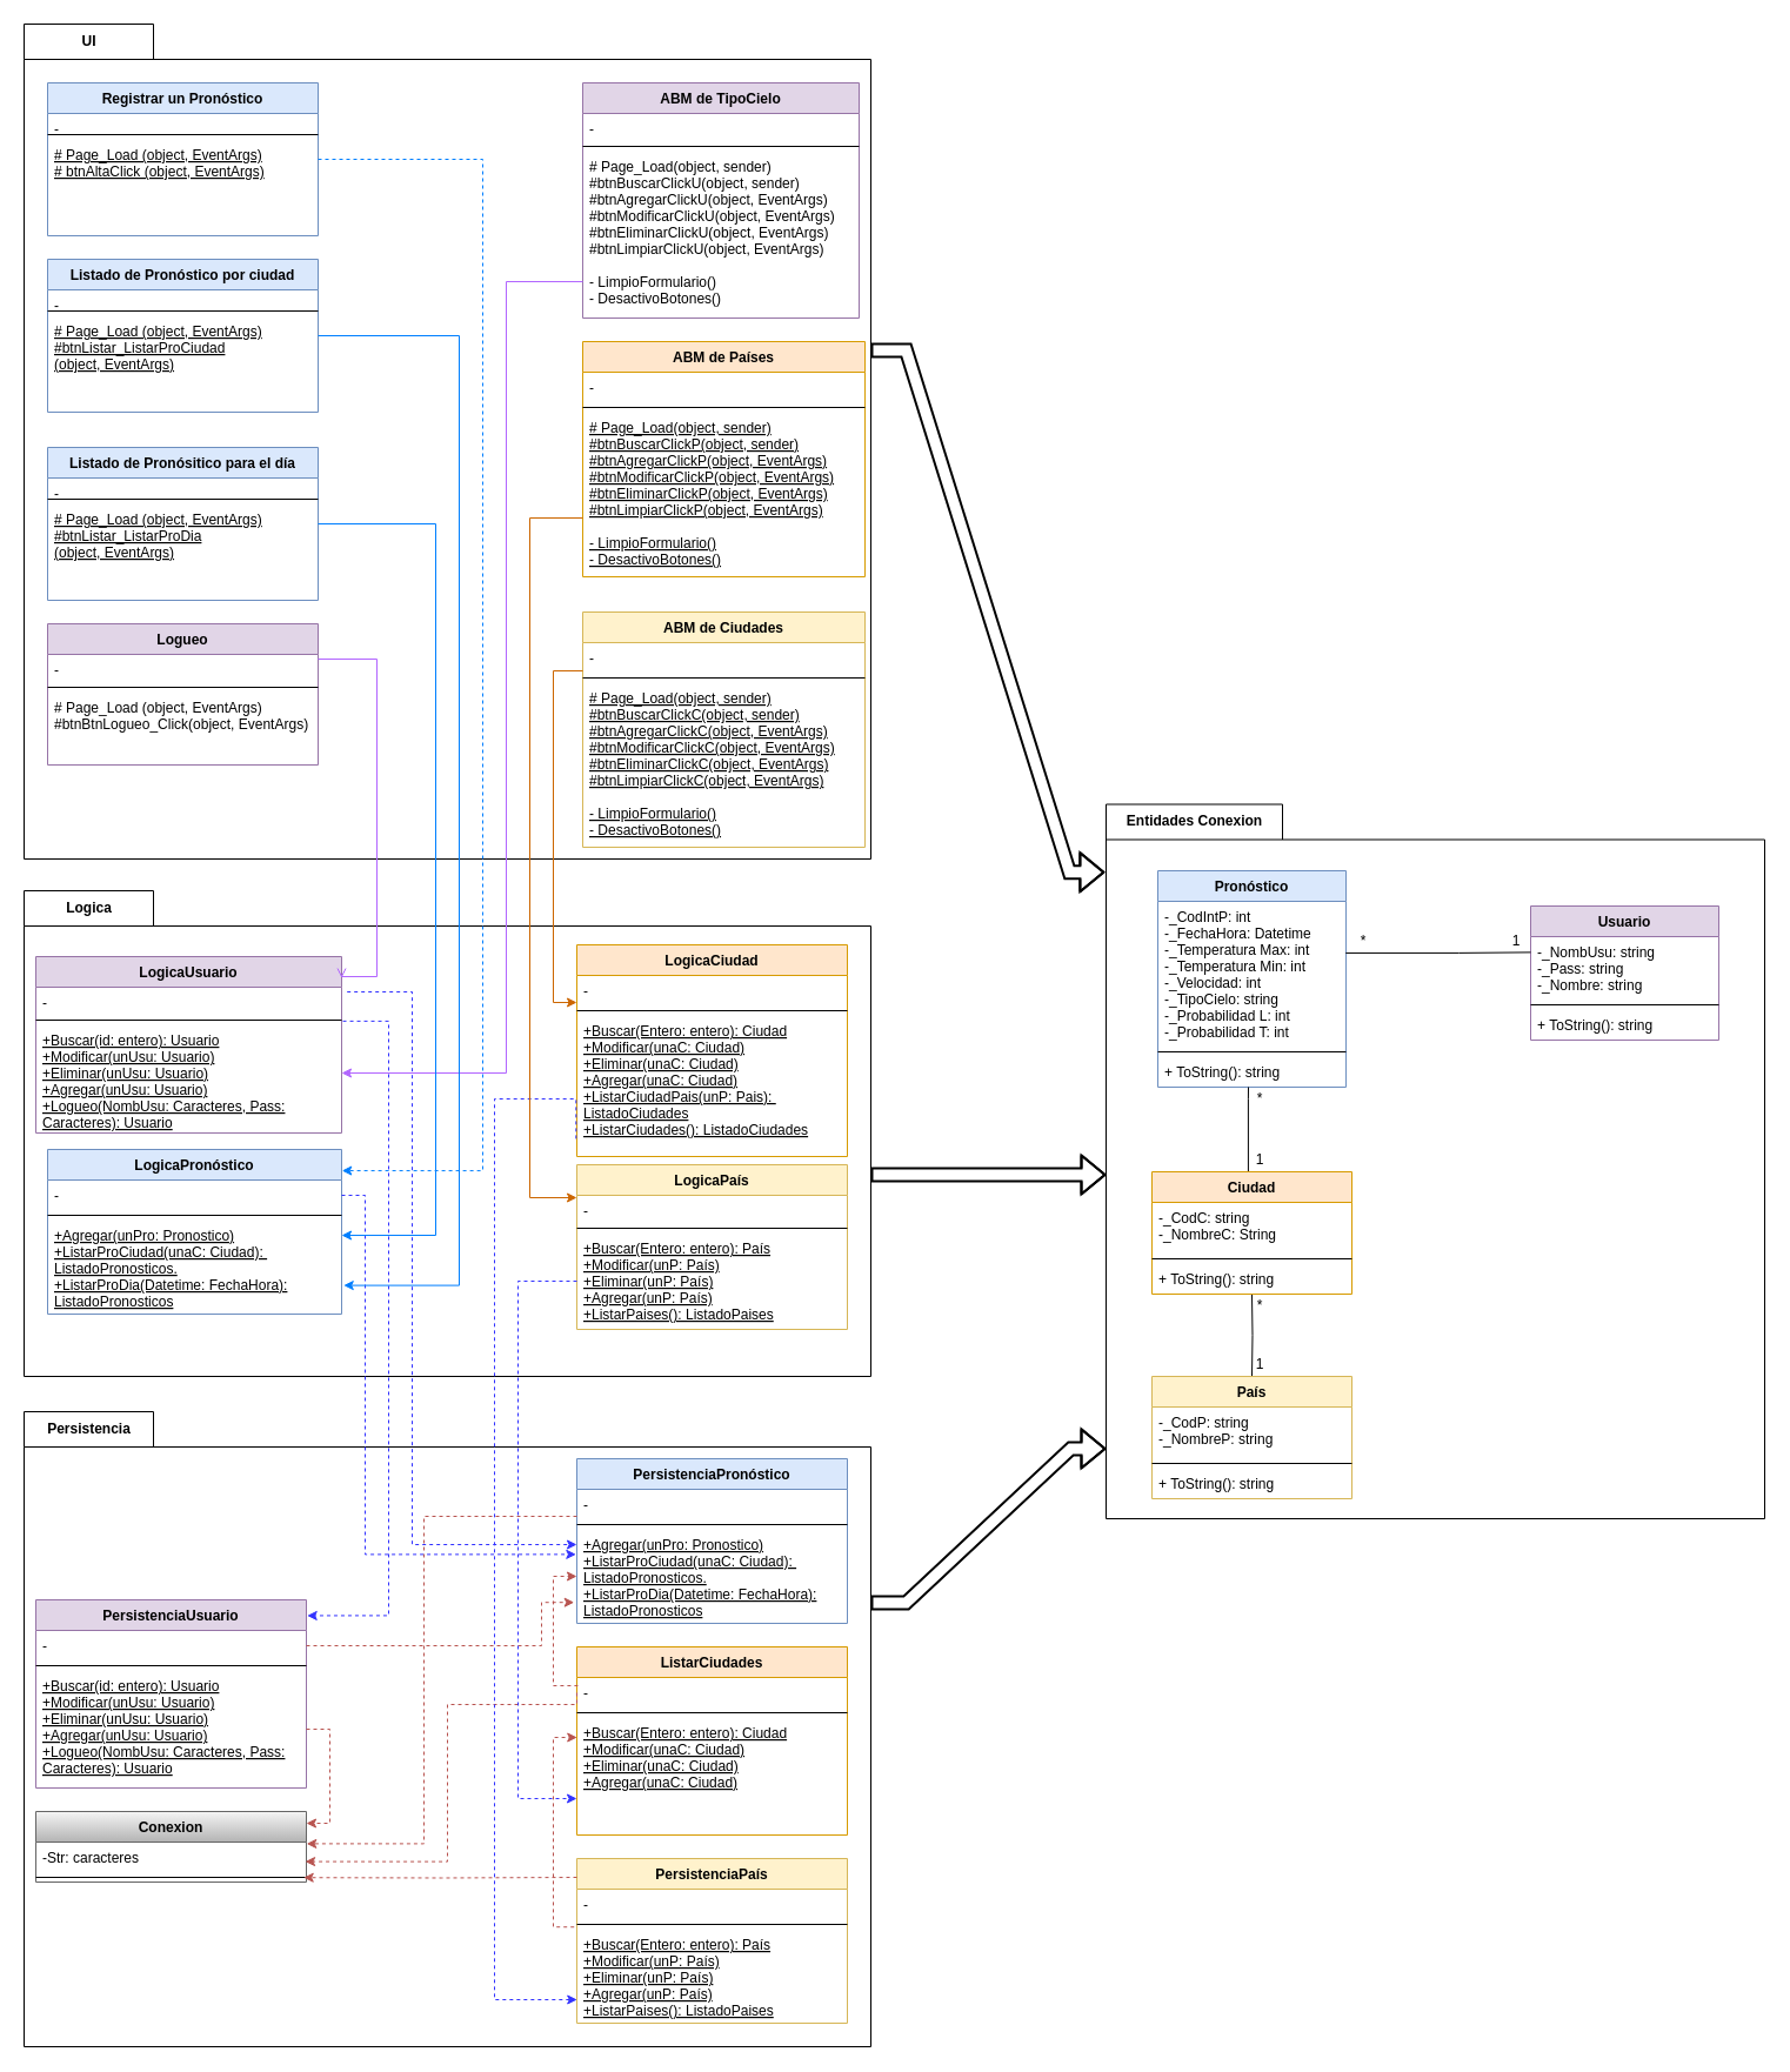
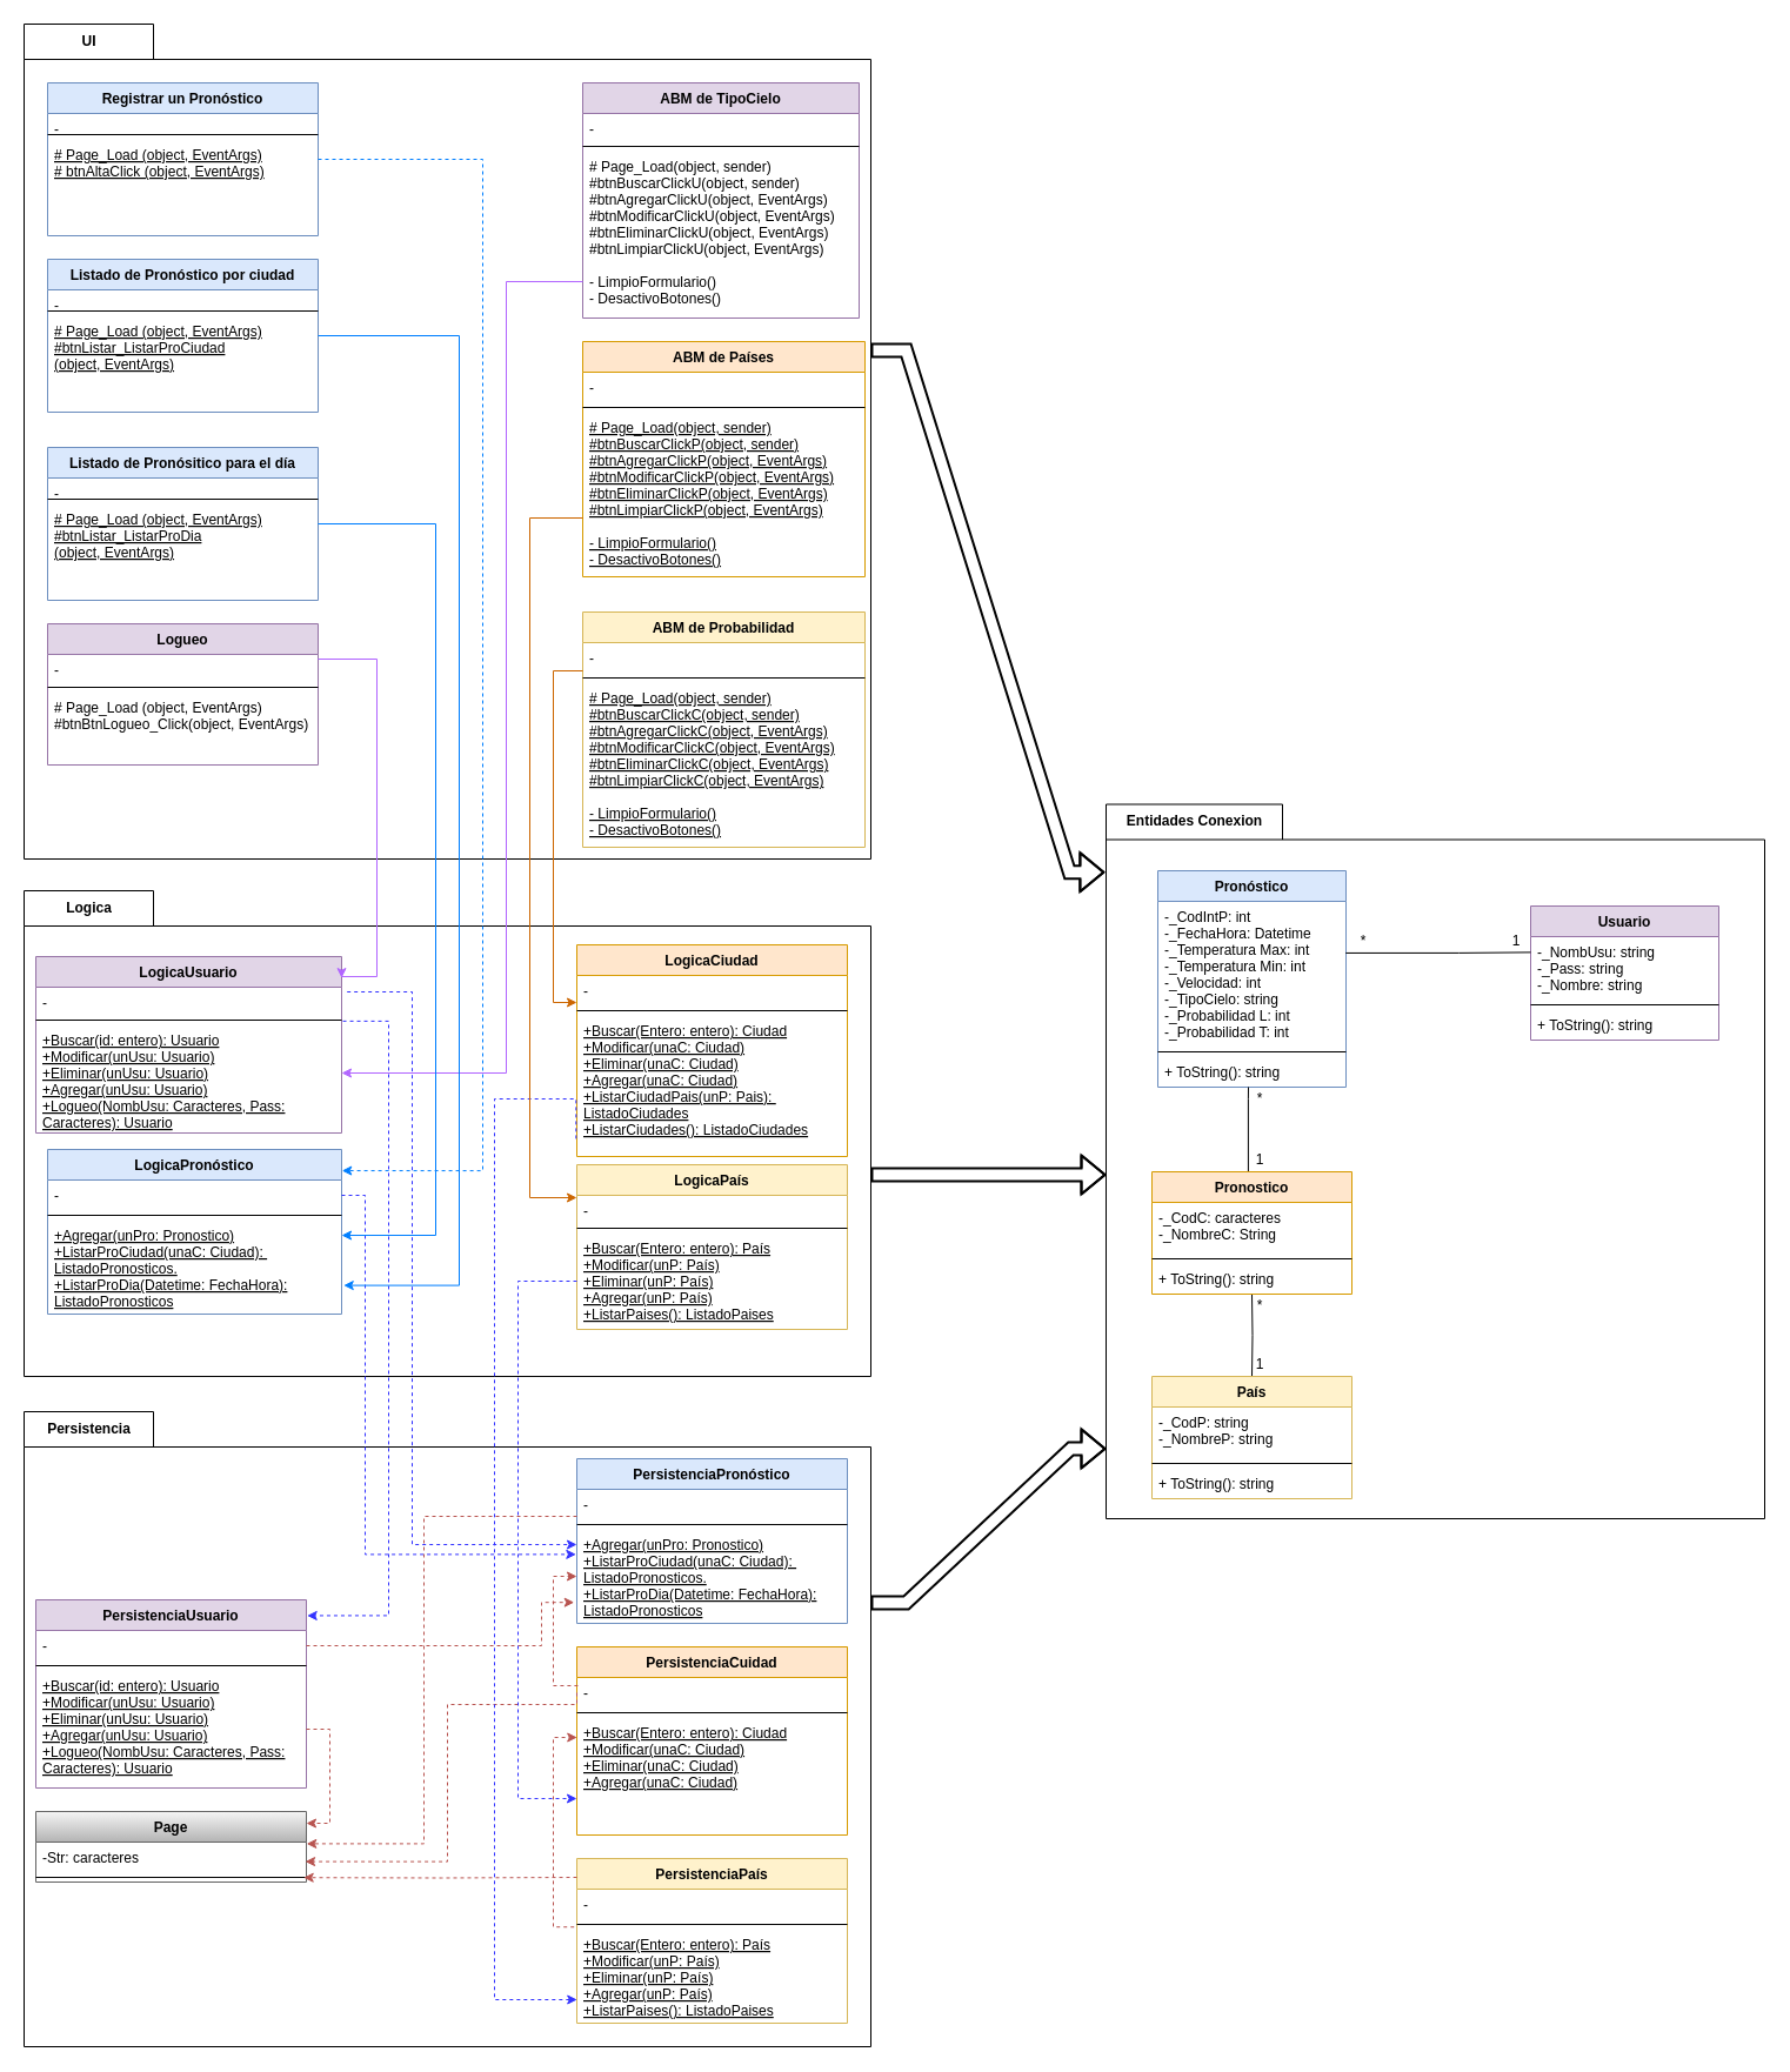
- <mxCell id="84" value="ABM de Ciudades" style="swimlane;fontStyle=1;align=center;verticalAlign=top;childLayout=stackLayout;horizontal=1;startSize=26;horizontalStack=0;resizeParent=1;resizeParentMax=0;resizeLast=0;collapsible=1;marginBottom=0;fillColor=#fff2cc;strokeColor=#d6b656;" parent="75" vertex="1"><mxGeometry x="475" y="500" width="240" height="200" as="geometry" /></mxCell>
+ <mxCell id="84" value="ABM de Probabilidad" style="swimlane;fontStyle=1;align=center;verticalAlign=top;childLayout=stackLayout;horizontal=1;startSize=26;horizontalStack=0;resizeParent=1;resizeParentMax=0;resizeLast=0;collapsible=1;marginBottom=0;fillColor=#fff2cc;strokeColor=#d6b656;" parent="75" vertex="1"><mxGeometry x="475" y="500" width="240" height="200" as="geometry" /></mxCell>
- <mxCell id="115" style="edgeStyle=orthogonalEdgeStyle;rounded=0;orthogonalLoop=1;jettySize=auto;html=1;exitX=1;exitY=0.25;exitDx=0;exitDy=0;entryX=1;entryY=0.121;entryDx=0;entryDy=0;entryPerimeter=0;strokeColor=#B266FF;endArrow=open;" parent="1" source="100" target="58" edge="1"><mxGeometry relative="1" as="geometry"><Array as="points"><mxPoint x="320" y="560" /><mxPoint x="320" y="830" /></Array></mxGeometry></mxCell>
+ <mxCell id="115" style="edgeStyle=orthogonalEdgeStyle;rounded=0;orthogonalLoop=1;jettySize=auto;html=1;exitX=1;exitY=0.25;exitDx=0;exitDy=0;entryX=1;entryY=0.121;entryDx=0;entryDy=0;entryPerimeter=0;strokeColor=#B266FF;" parent="1" source="100" target="58" edge="1"><mxGeometry relative="1" as="geometry"><Array as="points"><mxPoint x="320" y="560" /><mxPoint x="320" y="830" /></Array></mxGeometry></mxCell>
- <mxCell id="24" value="Ciudad" style="swimlane;fontStyle=1;align=center;verticalAlign=top;childLayout=stackLayout;horizontal=1;startSize=26;horizontalStack=0;resizeParent=1;resizeLast=0;collapsible=1;marginBottom=0;rounded=0;shadow=0;strokeWidth=1;fillColor=#ffe6cc;strokeColor=#d79b00;" parent="2" vertex="1"><mxGeometry x="39" y="312.5" width="170" height="104" as="geometry"><mxRectangle x="340" y="380" width="170" height="26" as="alternateBounds" /></mxGeometry></mxCell>
+ <mxCell id="24" value="Pronostico" style="swimlane;fontStyle=1;align=center;verticalAlign=top;childLayout=stackLayout;horizontal=1;startSize=26;horizontalStack=0;resizeParent=1;resizeLast=0;collapsible=1;marginBottom=0;rounded=0;shadow=0;strokeWidth=1;fillColor=#ffe6cc;strokeColor=#d79b00;" parent="2" vertex="1"><mxGeometry x="39" y="312.5" width="170" height="104" as="geometry"><mxRectangle x="340" y="380" width="170" height="26" as="alternateBounds" /></mxGeometry></mxCell>
- <mxCell id="25" value="-_CodC: string&#10;-_NombreC: String" style="text;align=left;verticalAlign=top;spacingLeft=4;spacingRight=4;overflow=hidden;rotatable=0;points=[[0,0.5],[1,0.5]];portConstraint=eastwest;" parent="24" vertex="1"><mxGeometry y="26" width="170" height="44" as="geometry" /></mxCell>
+ <mxCell id="25" value="-_CodC: caracteres&#10;-_NombreC: String" style="text;align=left;verticalAlign=top;spacingLeft=4;spacingRight=4;overflow=hidden;rotatable=0;points=[[0,0.5],[1,0.5]];portConstraint=eastwest;" parent="24" vertex="1"><mxGeometry y="26" width="170" height="44" as="geometry" /></mxCell>
- <mxCell id="48" value="ListarCiudades" style="swimlane;fontStyle=1;align=center;verticalAlign=top;childLayout=stackLayout;horizontal=1;startSize=26;horizontalStack=0;resizeParent=1;resizeParentMax=0;resizeLast=0;collapsible=1;marginBottom=0;fillColor=#ffe6cc;strokeColor=#d79b00;" parent="29" vertex="1"><mxGeometry x="470" y="200" width="230" height="160" as="geometry" /></mxCell>
+ <mxCell id="48" value="PersistenciaCuidad" style="swimlane;fontStyle=1;align=center;verticalAlign=top;childLayout=stackLayout;horizontal=1;startSize=26;horizontalStack=0;resizeParent=1;resizeParentMax=0;resizeLast=0;collapsible=1;marginBottom=0;fillColor=#ffe6cc;strokeColor=#d79b00;" parent="29" vertex="1"><mxGeometry x="470" y="200" width="230" height="160" as="geometry" /></mxCell>
- <mxCell id="38" value="Conexion" style="swimlane;fontStyle=1;align=center;verticalAlign=top;childLayout=stackLayout;horizontal=1;startSize=26;horizontalStack=0;resizeParent=1;resizeParentMax=0;resizeLast=0;collapsible=1;marginBottom=0;gradientColor=#b3b3b3;fillColor=#f5f5f5;strokeColor=#666666;" parent="29" vertex="1"><mxGeometry x="10" y="340" width="230" height="60" as="geometry" /></mxCell>
+ <mxCell id="38" value="Page" style="swimlane;fontStyle=1;align=center;verticalAlign=top;childLayout=stackLayout;horizontal=1;startSize=26;horizontalStack=0;resizeParent=1;resizeParentMax=0;resizeLast=0;collapsible=1;marginBottom=0;gradientColor=#b3b3b3;fillColor=#f5f5f5;strokeColor=#666666;" parent="29" vertex="1"><mxGeometry x="10" y="340" width="230" height="60" as="geometry" /></mxCell>
